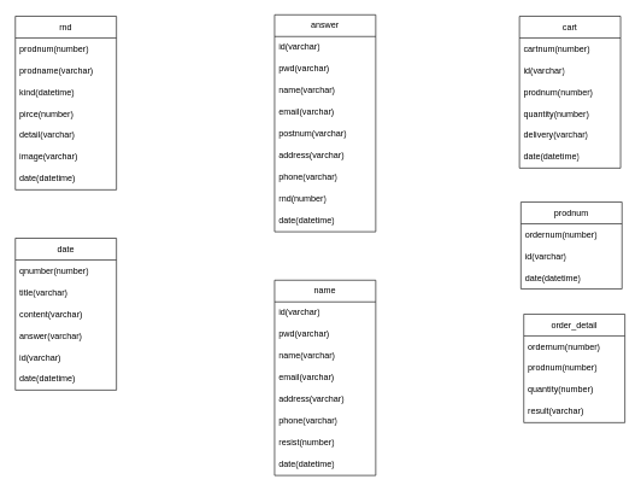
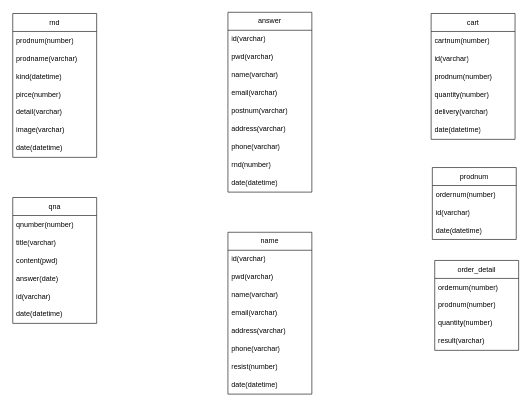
- <mxCell id="45" value="date" style="swimlane;fontStyle=0;childLayout=stackLayout;horizontal=1;startSize=30;horizontalStack=0;resizeParent=1;resizeParentMax=0;resizeLast=0;collapsible=1;marginBottom=0;whiteSpace=wrap;html=1;" parent="1" vertex="1"><mxGeometry x="20" y="329" width="140" height="210" as="geometry" /></mxCell>
+ <mxCell id="45" value="qna" style="swimlane;fontStyle=0;childLayout=stackLayout;horizontal=1;startSize=30;horizontalStack=0;resizeParent=1;resizeParentMax=0;resizeLast=0;collapsible=1;marginBottom=0;whiteSpace=wrap;html=1;" parent="1" vertex="1"><mxGeometry x="20" y="329" width="140" height="210" as="geometry" /></mxCell>
- <mxCell id="48" value="content(varchar)" style="text;strokeColor=none;fillColor=none;align=left;verticalAlign=middle;spacingLeft=4;spacingRight=4;overflow=hidden;points=[[0,0.5],[1,0.5]];portConstraint=eastwest;rotatable=0;whiteSpace=wrap;html=1;" parent="45" vertex="1"><mxGeometry y="90" width="140" height="30" as="geometry" /></mxCell>
+ <mxCell id="48" value="content(pwd)" style="text;strokeColor=none;fillColor=none;align=left;verticalAlign=middle;spacingLeft=4;spacingRight=4;overflow=hidden;points=[[0,0.5],[1,0.5]];portConstraint=eastwest;rotatable=0;whiteSpace=wrap;html=1;" parent="45" vertex="1"><mxGeometry y="90" width="140" height="30" as="geometry" /></mxCell>
- <mxCell id="49" value="answer(varchar)" style="text;strokeColor=none;fillColor=none;align=left;verticalAlign=middle;spacingLeft=4;spacingRight=4;overflow=hidden;points=[[0,0.5],[1,0.5]];portConstraint=eastwest;rotatable=0;whiteSpace=wrap;html=1;" parent="45" vertex="1"><mxGeometry y="120" width="140" height="30" as="geometry" /></mxCell>
+ <mxCell id="49" value="answer(date)" style="text;strokeColor=none;fillColor=none;align=left;verticalAlign=middle;spacingLeft=4;spacingRight=4;overflow=hidden;points=[[0,0.5],[1,0.5]];portConstraint=eastwest;rotatable=0;whiteSpace=wrap;html=1;" parent="45" vertex="1"><mxGeometry y="120" width="140" height="30" as="geometry" /></mxCell>
